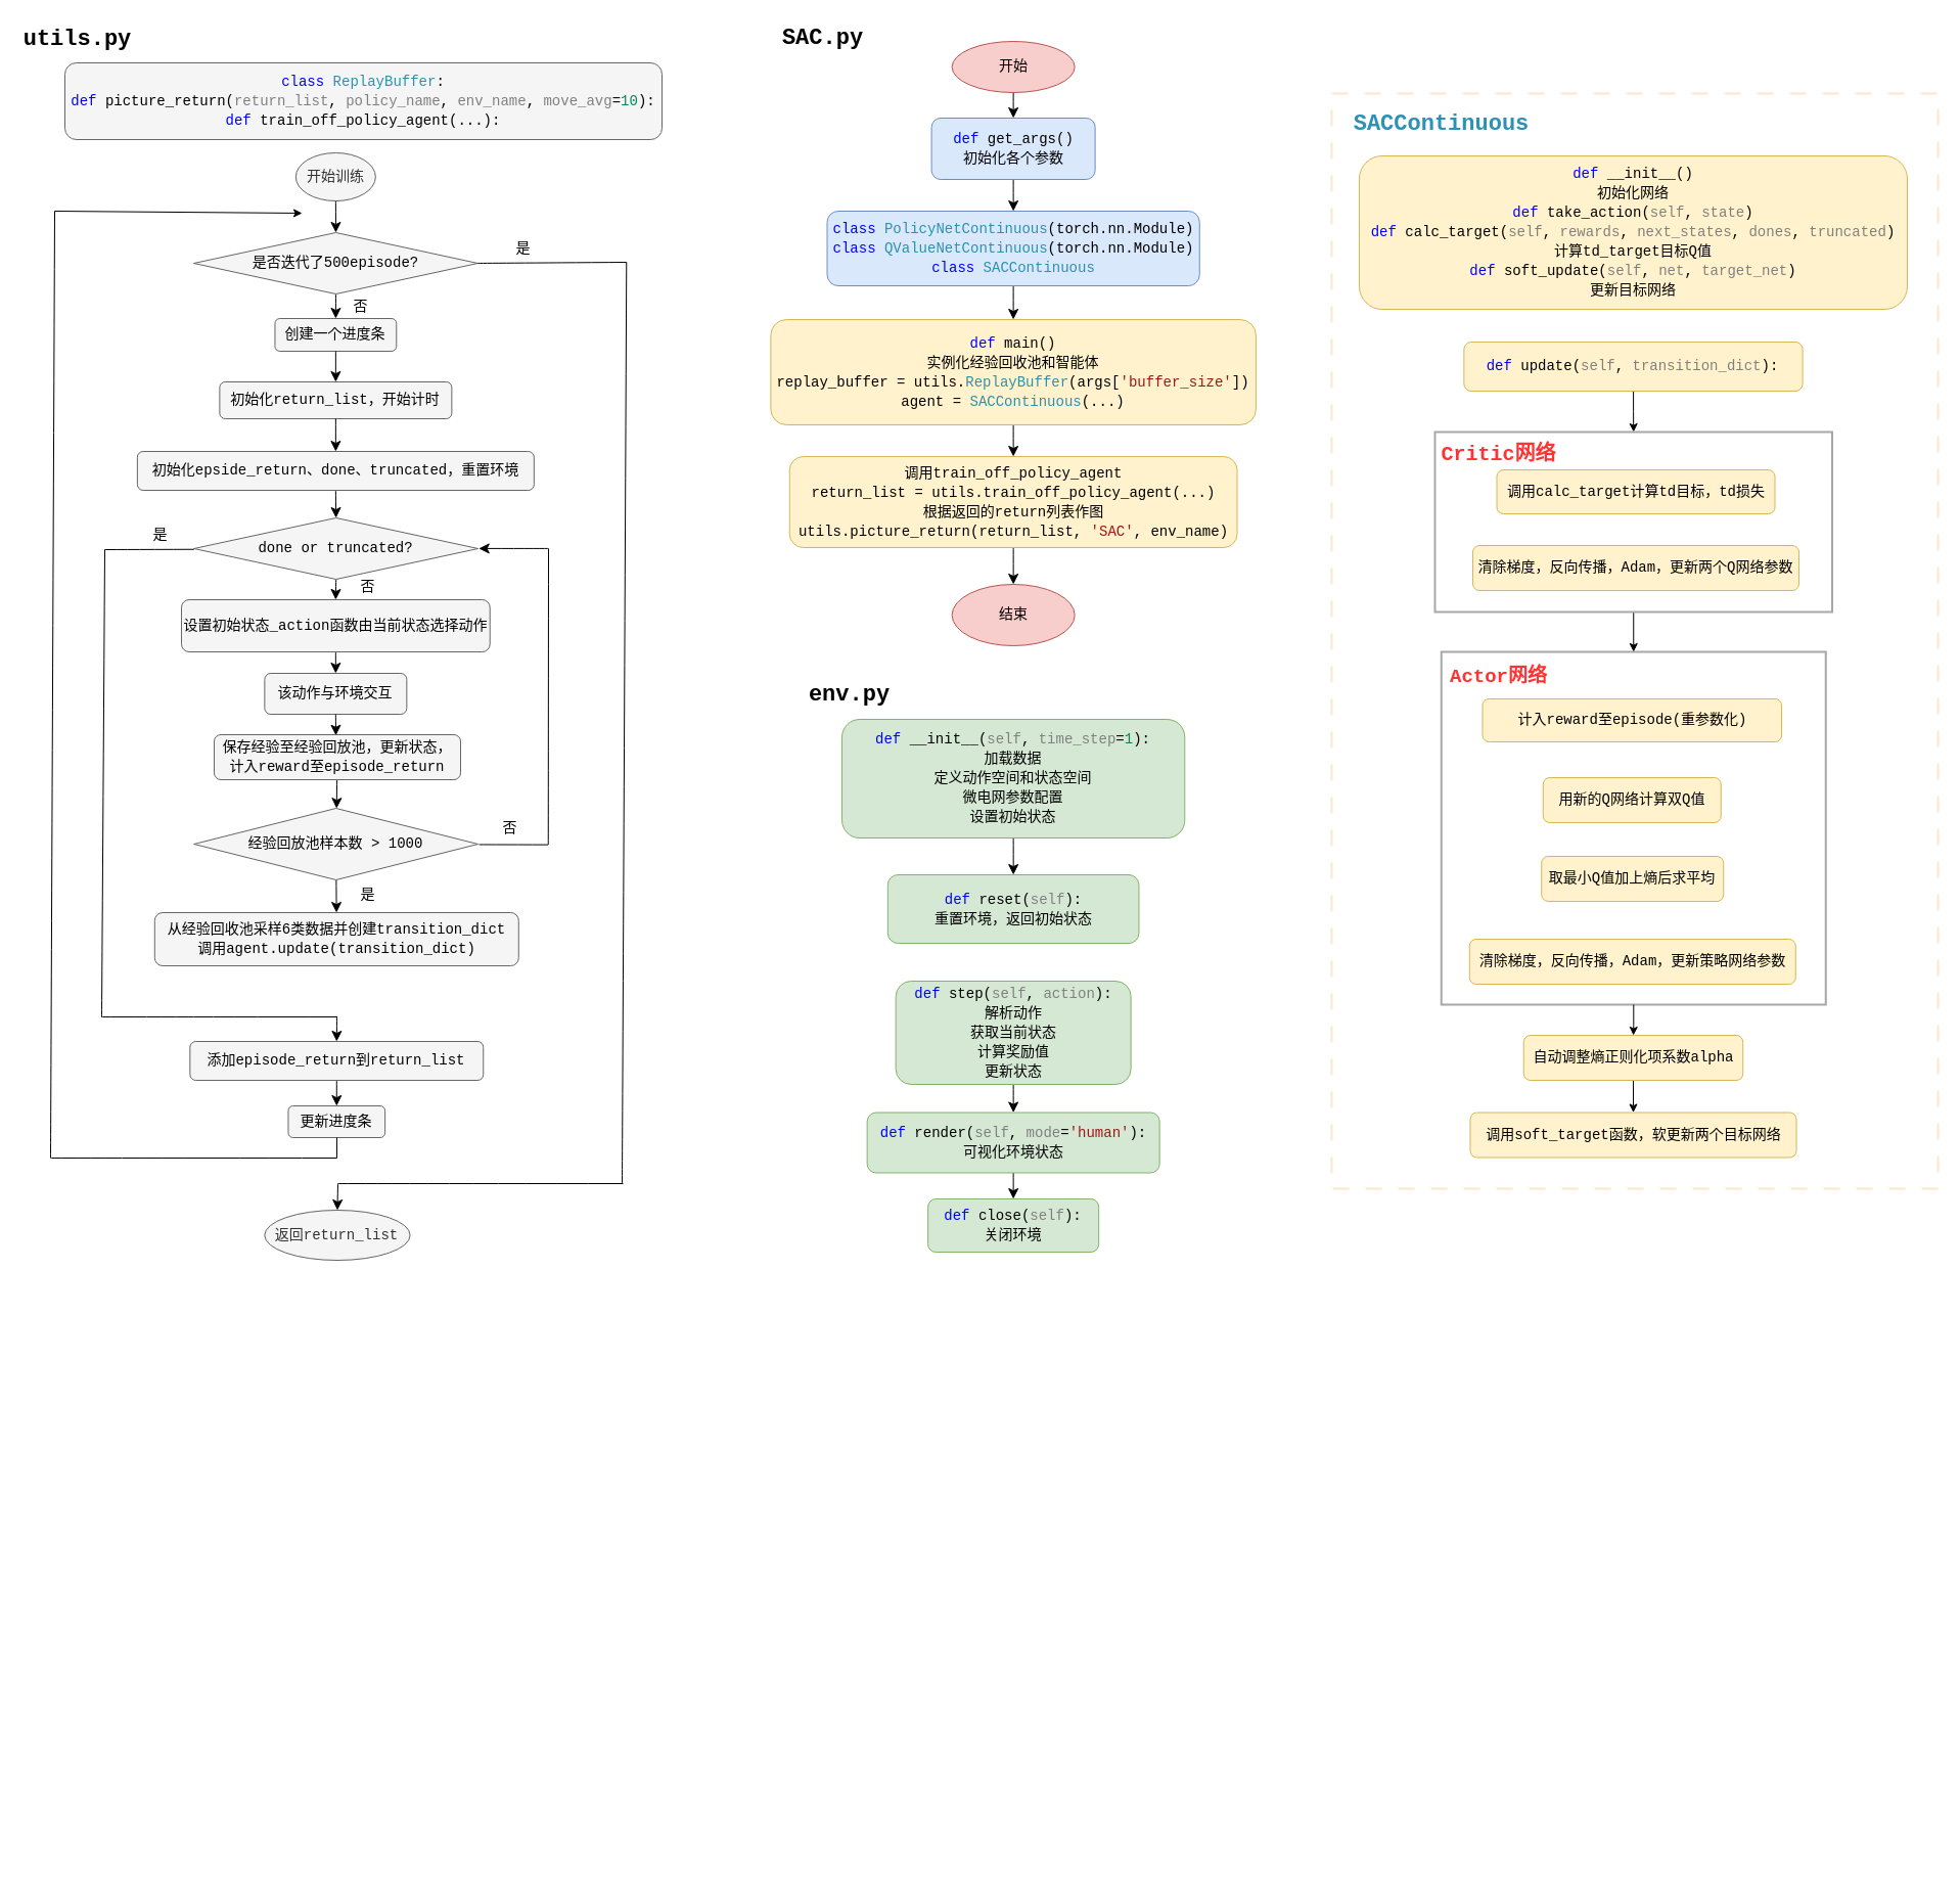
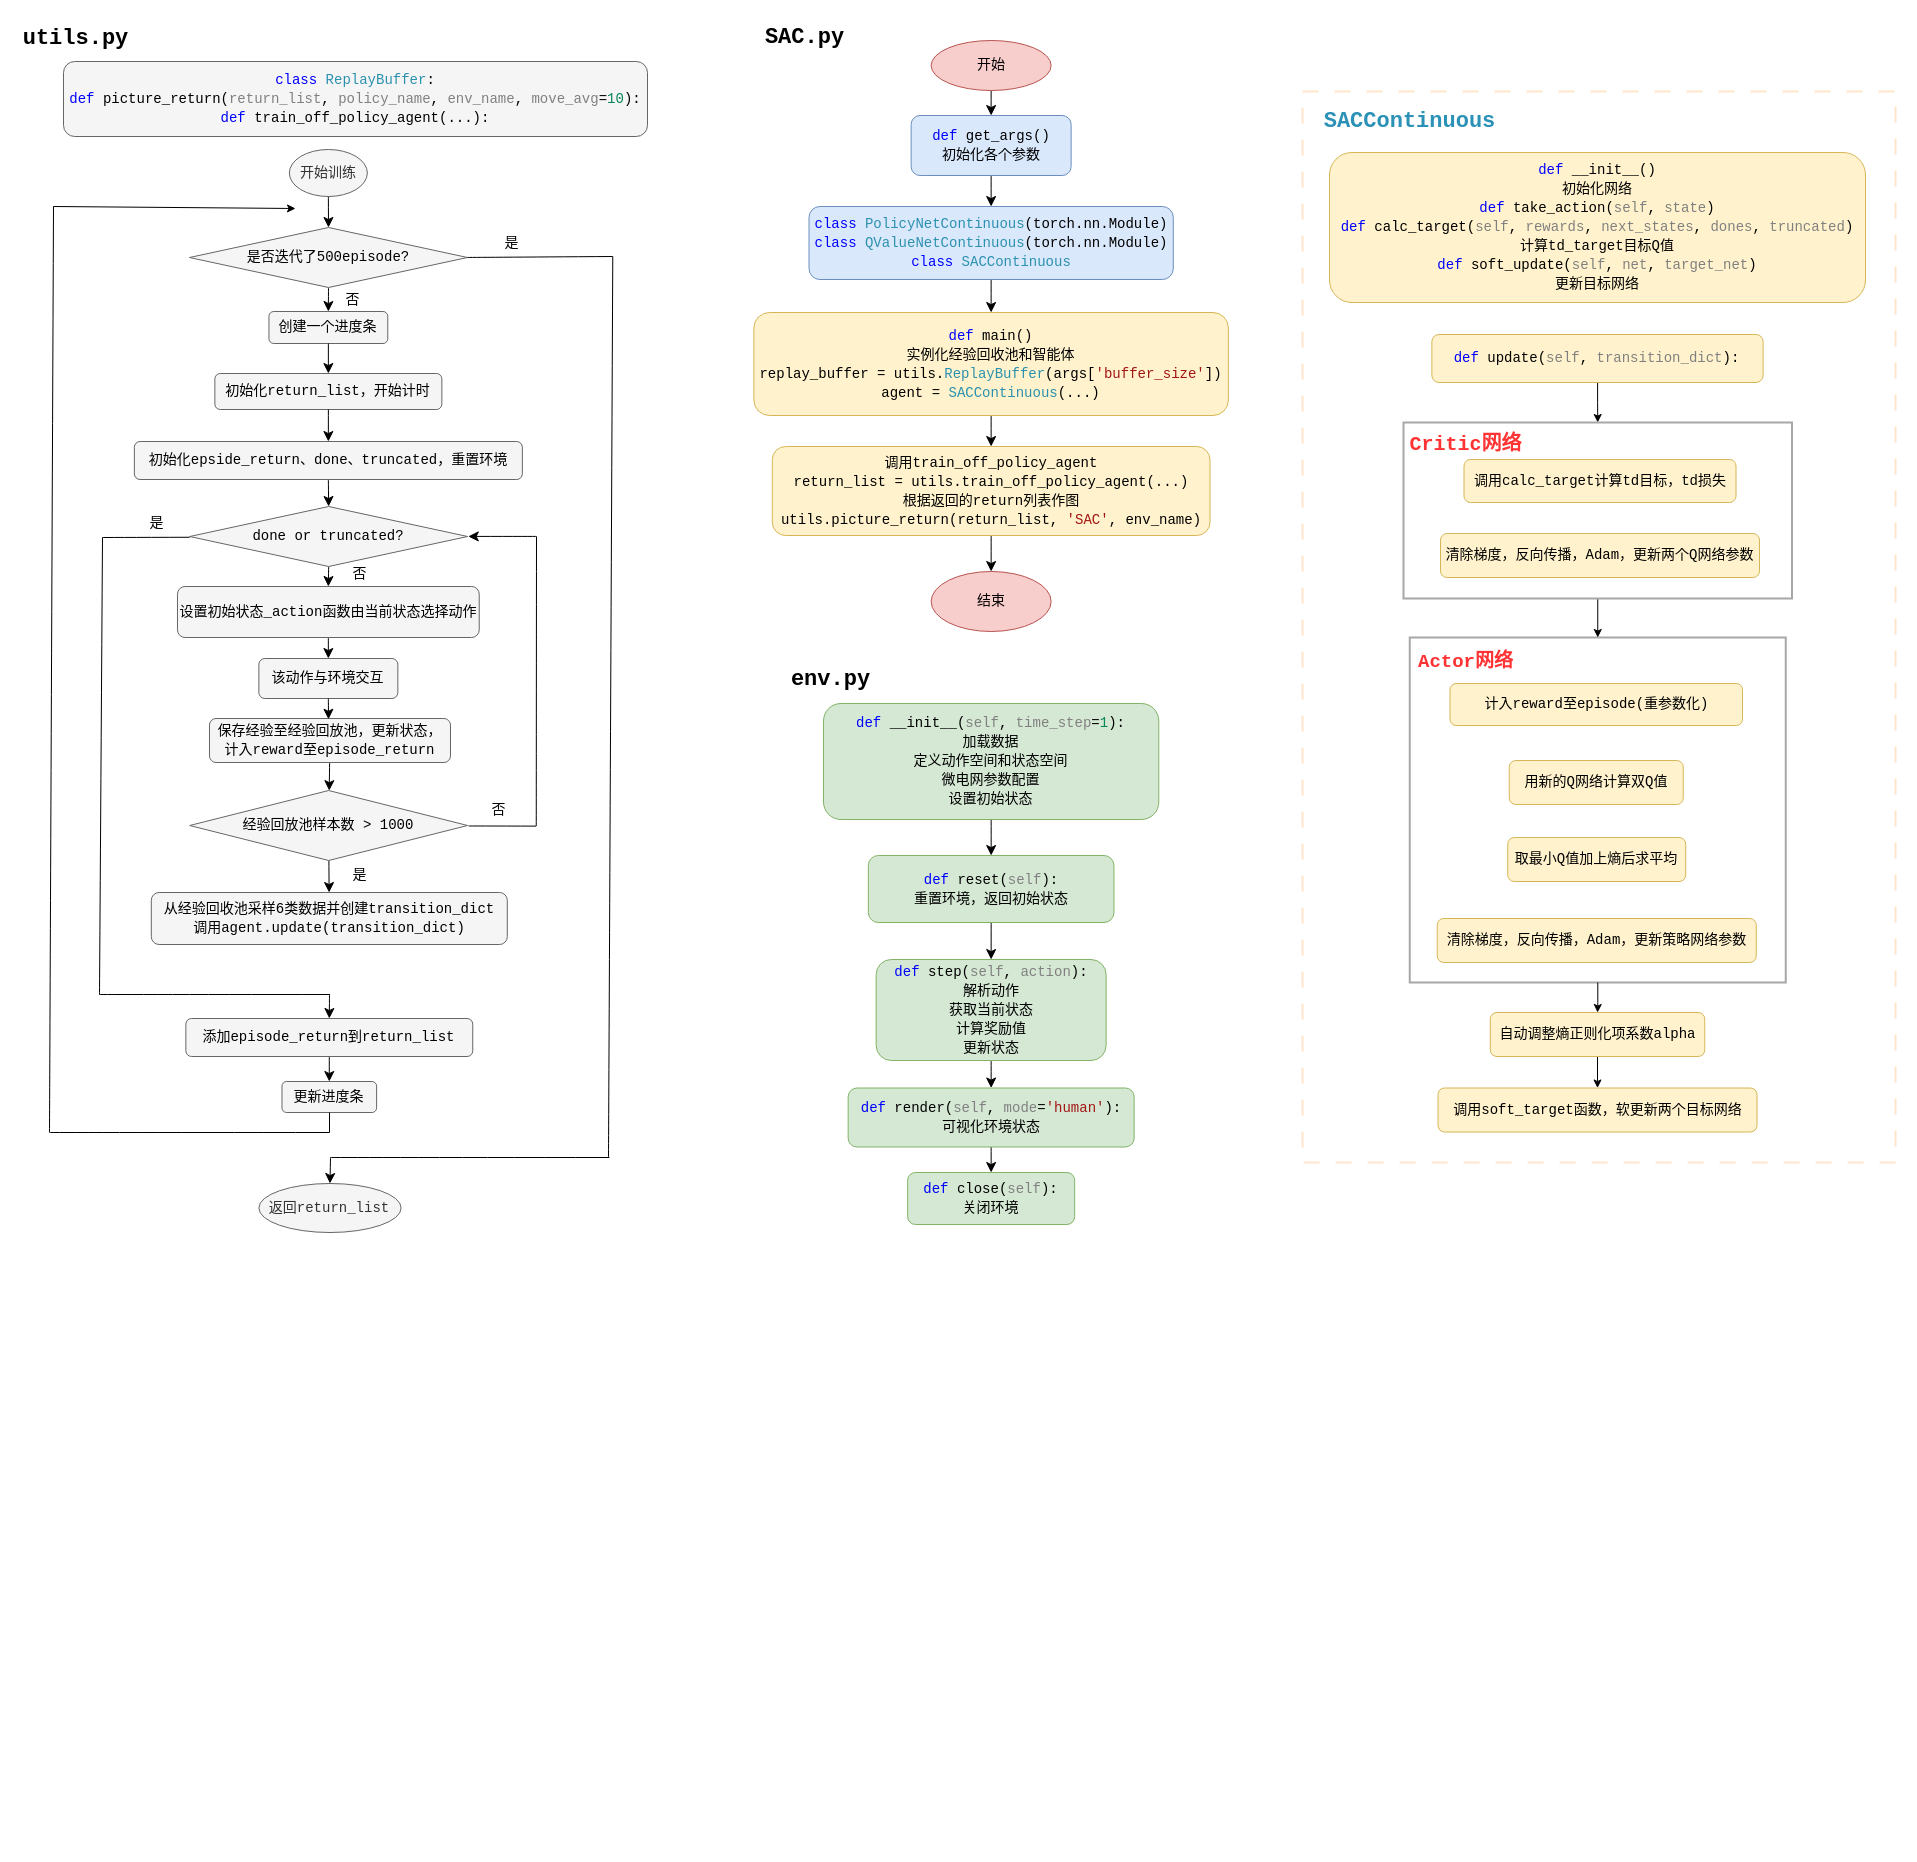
+ <mxCell id="6" style="edgeStyle=none;curved=1;rounded=0;orthogonalLoop=1;jettySize=auto;html=1;exitX=0.5;exitY=1;exitDx=0;exitDy=0;entryX=0.5;entryY=0;entryDx=0;entryDy=0;fontSize=12;startSize=8;endSize=8;" parent="1" source="7" target="9" edge="1"><mxGeometry relative="1" as="geometry" /></mxCell>
